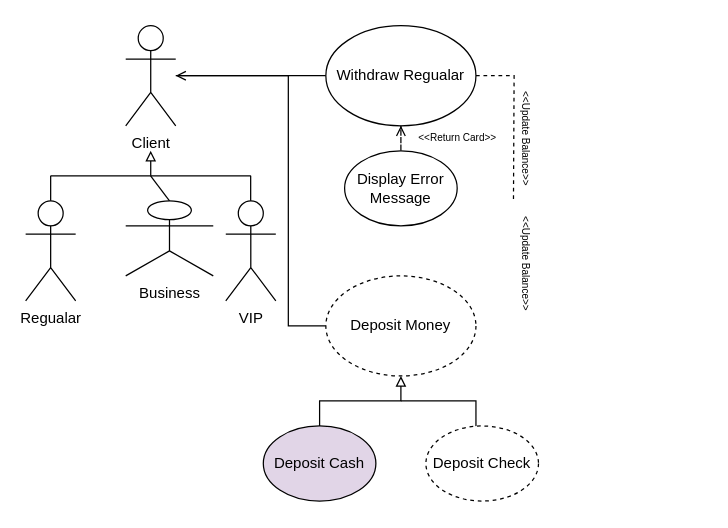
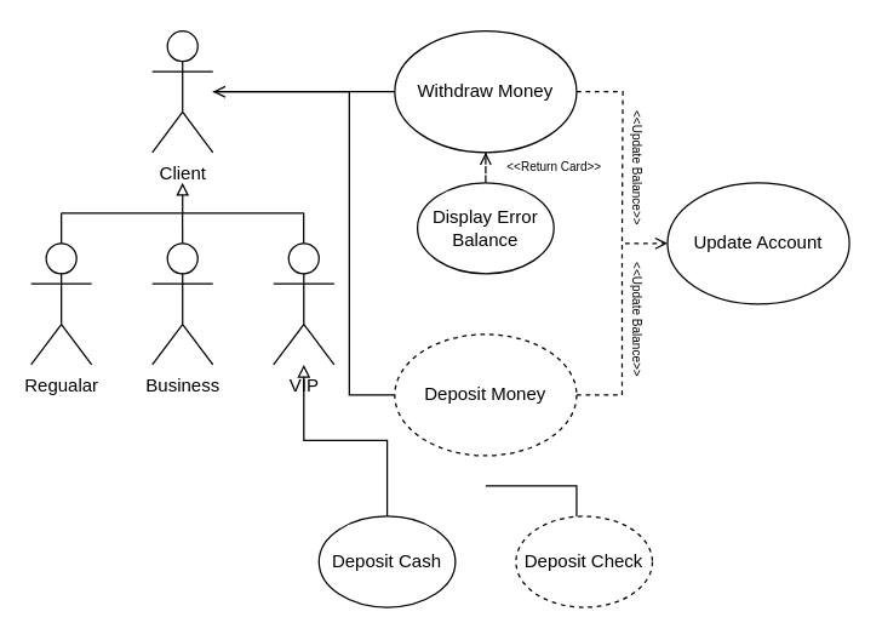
- <mxCell id="13" value="Withdraw Regualar" style="ellipse;whiteSpace=wrap;html=1;" vertex="1" parent="1"><mxGeometry x="260" y="20" width="120" height="80" as="geometry" /></mxCell>
+ <mxCell id="13" value="Withdraw Money" style="ellipse;whiteSpace=wrap;html=1;" vertex="1" parent="1"><mxGeometry x="260" y="20" width="120" height="80" as="geometry" /></mxCell>
- <mxCell id="15" value="Display Error Message" style="ellipse;whiteSpace=wrap;html=1;" vertex="1" parent="1"><mxGeometry x="275" y="120" width="90" height="60" as="geometry" /></mxCell>
+ <mxCell id="15" value="Display Error Balance" style="ellipse;whiteSpace=wrap;html=1;" vertex="1" parent="1"><mxGeometry x="275" y="120" width="90" height="60" as="geometry" /></mxCell>
+ <mxCell id="17" value="Update Account" style="ellipse;whiteSpace=wrap;html=1;" vertex="1" parent="1"><mxGeometry x="440" y="120" width="120" height="80" as="geometry" /></mxCell>
- <mxCell id="3" value="Business" style="shape=umlActor;verticalLabelPosition=bottom;verticalAlign=top;html=1;outlineConnect=0;" vertex="1" parent="1"><mxGeometry x="100" y="160" width="70" height="60" as="geometry" /></mxCell>
+ <mxCell id="3" value="Business" style="shape=umlActor;verticalLabelPosition=bottom;verticalAlign=top;html=1;outlineConnect=0;" vertex="1" parent="1"><mxGeometry x="100" y="160" width="40" height="80" as="geometry" /></mxCell>
+ <mxCell id="18" style="edgeStyle=orthogonalEdgeStyle;rounded=0;orthogonalLoop=1;jettySize=auto;html=1;entryX=0;entryY=0.5;entryDx=0;entryDy=0;dashed=1;fontSize=8;endArrow=open;endFill=0;" edge="1" parent="1" source="20" target="17"><mxGeometry relative="1" as="geometry" /></mxCell>
- <mxCell id="23" style="edgeStyle=orthogonalEdgeStyle;rounded=0;orthogonalLoop=1;jettySize=auto;html=1;entryX=0.5;entryY=1;entryDx=0;entryDy=0;fontSize=8;endArrow=block;endFill=0;" edge="1" parent="1" source="24" target="20"><mxGeometry relative="1" as="geometry" /></mxCell>
+ <mxCell id="23" style="edgeStyle=orthogonalEdgeStyle;rounded=0;orthogonalLoop=1;jettySize=auto;html=1;fontSize=8;endArrow=block;endFill=0;" edge="1" parent="1" source="24" target="5"><mxGeometry relative="1" as="geometry" /></mxCell>
- <mxCell id="24" value="Deposit Cash" style="ellipse;whiteSpace=wrap;html=1;fillColor=#e1d5e7;" vertex="1" parent="1"><mxGeometry x="210" y="340" width="90" height="60" as="geometry" /></mxCell>
+ <mxCell id="24" value="Deposit Cash" style="ellipse;whiteSpace=wrap;html=1;" vertex="1" parent="1"><mxGeometry x="210" y="340" width="90" height="60" as="geometry" /></mxCell>
